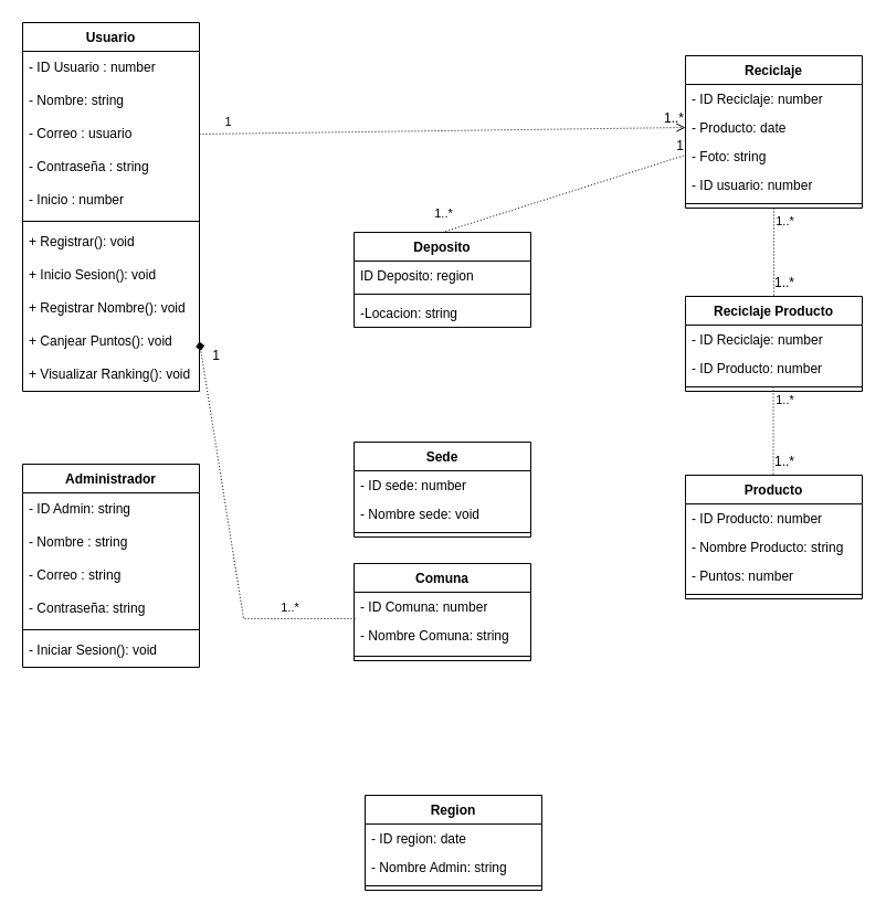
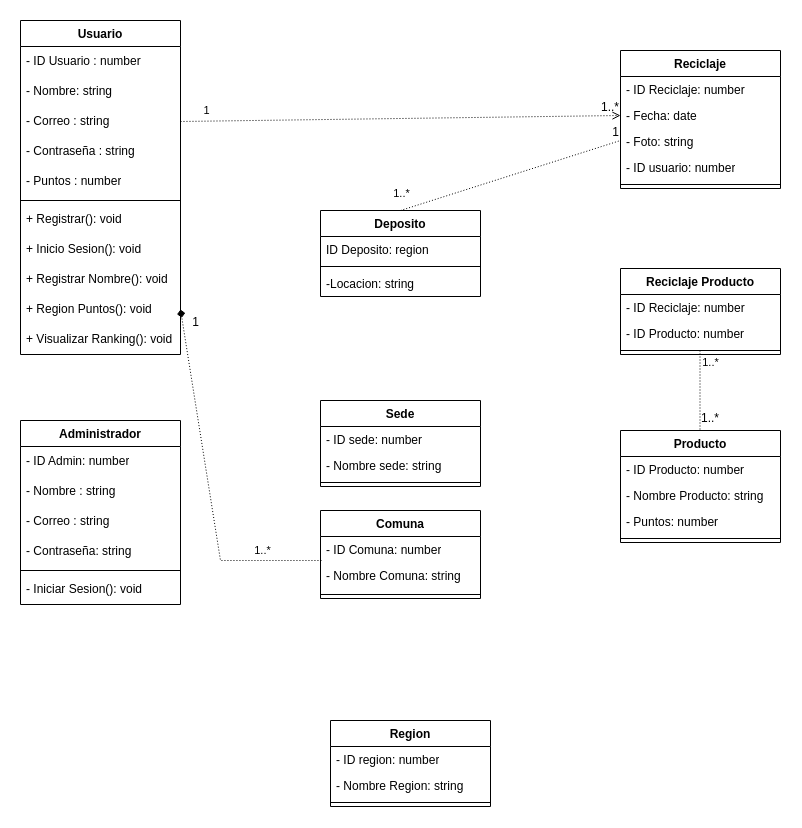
- <mxCell id="23" value="- Producto: date" style="text;strokeColor=none;fillColor=none;align=left;verticalAlign=top;spacingLeft=4;spacingRight=4;overflow=hidden;rotatable=0;points=[[0,0.5],[1,0.5]];portConstraint=eastwest;whiteSpace=wrap;html=1;" vertex="1" parent="21"><mxGeometry y="52" width="160" height="26" as="geometry" /></mxCell>
+ <mxCell id="23" value="- Fecha: date" style="text;strokeColor=none;fillColor=none;align=left;verticalAlign=top;spacingLeft=4;spacingRight=4;overflow=hidden;rotatable=0;points=[[0,0.5],[1,0.5]];portConstraint=eastwest;whiteSpace=wrap;html=1;" vertex="1" parent="21"><mxGeometry y="52" width="160" height="26" as="geometry" /></mxCell>
- <mxCell id="5" value="- Correo : usuario" style="text;strokeColor=none;fillColor=none;align=left;verticalAlign=middle;spacingLeft=4;spacingRight=4;overflow=hidden;points=[[0,0.5],[1,0.5]];portConstraint=eastwest;rotatable=0;whiteSpace=wrap;html=1;" vertex="1" parent="2"><mxGeometry y="86" width="160" height="30" as="geometry" /></mxCell>
+ <mxCell id="5" value="- Correo : string" style="text;strokeColor=none;fillColor=none;align=left;verticalAlign=middle;spacingLeft=4;spacingRight=4;overflow=hidden;points=[[0,0.5],[1,0.5]];portConstraint=eastwest;rotatable=0;whiteSpace=wrap;html=1;" vertex="1" parent="2"><mxGeometry y="86" width="160" height="30" as="geometry" /></mxCell>
- <mxCell id="7" value="- Inicio : number" style="text;strokeColor=none;fillColor=none;align=left;verticalAlign=middle;spacingLeft=4;spacingRight=4;overflow=hidden;points=[[0,0.5],[1,0.5]];portConstraint=eastwest;rotatable=0;whiteSpace=wrap;html=1;" vertex="1" parent="2"><mxGeometry y="146" width="160" height="30" as="geometry" /></mxCell>
+ <mxCell id="7" value="- Puntos : number" style="text;strokeColor=none;fillColor=none;align=left;verticalAlign=middle;spacingLeft=4;spacingRight=4;overflow=hidden;points=[[0,0.5],[1,0.5]];portConstraint=eastwest;rotatable=0;whiteSpace=wrap;html=1;" vertex="1" parent="2"><mxGeometry y="146" width="160" height="30" as="geometry" /></mxCell>
- <mxCell id="54" value="1..*" style="endArrow=none;html=1;rounded=0;dashed=1;dashPattern=1 2;exitX=0.5;exitY=1;exitDx=0;exitDy=0;entryX=0.5;entryY=0;entryDx=0;entryDy=0;" edge="1" parent="1" source="21" target="34"><mxGeometry x="-0.7" y="10" relative="1" as="geometry"><mxPoint x="710" y="226" as="sourcePoint" /><mxPoint x="700" y="260" as="targetPoint" /><mxPoint as="offset" /></mxGeometry></mxCell>
- <mxCell id="55" value="1..*" style="resizable=0;html=1;whiteSpace=wrap;align=right;verticalAlign=bottom;" connectable="0" vertex="1" parent="54"><mxGeometry x="1" relative="1" as="geometry"><mxPoint x="20" y="-4" as="offset" /></mxGeometry></mxCell>
- <mxCell id="12" value="+ Canjear Puntos(): void" style="text;strokeColor=none;fillColor=none;align=left;verticalAlign=middle;spacingLeft=4;spacingRight=4;overflow=hidden;points=[[0,0.5],[1,0.5]];portConstraint=eastwest;rotatable=0;whiteSpace=wrap;html=1;" vertex="1" parent="2"><mxGeometry y="274" width="160" height="30" as="geometry" /></mxCell>
+ <mxCell id="12" value="+ Region Puntos(): void" style="text;strokeColor=none;fillColor=none;align=left;verticalAlign=middle;spacingLeft=4;spacingRight=4;overflow=hidden;points=[[0,0.5],[1,0.5]];portConstraint=eastwest;rotatable=0;whiteSpace=wrap;html=1;" vertex="1" parent="2"><mxGeometry y="274" width="160" height="30" as="geometry" /></mxCell>
- <mxCell id="15" value="- ID Admin: string" style="text;strokeColor=none;fillColor=none;align=left;verticalAlign=middle;spacingLeft=4;spacingRight=4;overflow=hidden;points=[[0,0.5],[1,0.5]];portConstraint=eastwest;rotatable=0;whiteSpace=wrap;html=1;" vertex="1" parent="14"><mxGeometry y="26" width="160" height="30" as="geometry" /></mxCell>
+ <mxCell id="15" value="- ID Admin: number" style="text;strokeColor=none;fillColor=none;align=left;verticalAlign=middle;spacingLeft=4;spacingRight=4;overflow=hidden;points=[[0,0.5],[1,0.5]];portConstraint=eastwest;rotatable=0;whiteSpace=wrap;html=1;" vertex="1" parent="14"><mxGeometry y="26" width="160" height="30" as="geometry" /></mxCell>
- <mxCell id="40" value="- Nombre sede: void" style="text;strokeColor=none;fillColor=none;align=left;verticalAlign=top;spacingLeft=4;spacingRight=4;overflow=hidden;rotatable=0;points=[[0,0.5],[1,0.5]];portConstraint=eastwest;whiteSpace=wrap;html=1;" vertex="1" parent="38"><mxGeometry y="52" width="160" height="26" as="geometry" /></mxCell>
+ <mxCell id="40" value="- Nombre sede: string" style="text;strokeColor=none;fillColor=none;align=left;verticalAlign=top;spacingLeft=4;spacingRight=4;overflow=hidden;rotatable=0;points=[[0,0.5],[1,0.5]];portConstraint=eastwest;whiteSpace=wrap;html=1;" vertex="1" parent="38"><mxGeometry y="52" width="160" height="26" as="geometry" /></mxCell>
- <mxCell id="47" value="- ID region: date" style="text;strokeColor=none;fillColor=none;align=left;verticalAlign=top;spacingLeft=4;spacingRight=4;overflow=hidden;rotatable=0;points=[[0,0.5],[1,0.5]];portConstraint=eastwest;whiteSpace=wrap;html=1;" vertex="1" parent="46"><mxGeometry y="26" width="160" height="26" as="geometry" /></mxCell>
+ <mxCell id="47" value="- ID region: number" style="text;strokeColor=none;fillColor=none;align=left;verticalAlign=top;spacingLeft=4;spacingRight=4;overflow=hidden;rotatable=0;points=[[0,0.5],[1,0.5]];portConstraint=eastwest;whiteSpace=wrap;html=1;" vertex="1" parent="46"><mxGeometry y="26" width="160" height="26" as="geometry" /></mxCell>
- <mxCell id="48" value="- Nombre Admin: string" style="text;strokeColor=none;fillColor=none;align=left;verticalAlign=top;spacingLeft=4;spacingRight=4;overflow=hidden;rotatable=0;points=[[0,0.5],[1,0.5]];portConstraint=eastwest;whiteSpace=wrap;html=1;" vertex="1" parent="46"><mxGeometry y="52" width="160" height="26" as="geometry" /></mxCell>
+ <mxCell id="48" value="- Nombre Region: string" style="text;strokeColor=none;fillColor=none;align=left;verticalAlign=top;spacingLeft=4;spacingRight=4;overflow=hidden;rotatable=0;points=[[0,0.5],[1,0.5]];portConstraint=eastwest;whiteSpace=wrap;html=1;" vertex="1" parent="46"><mxGeometry y="52" width="160" height="26" as="geometry" /></mxCell>
